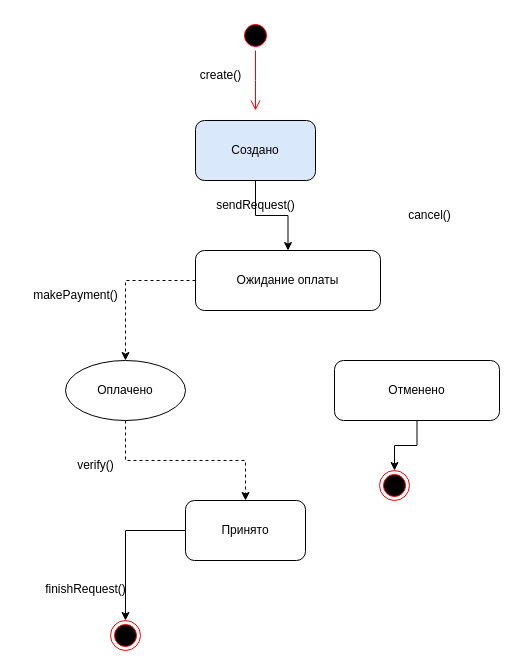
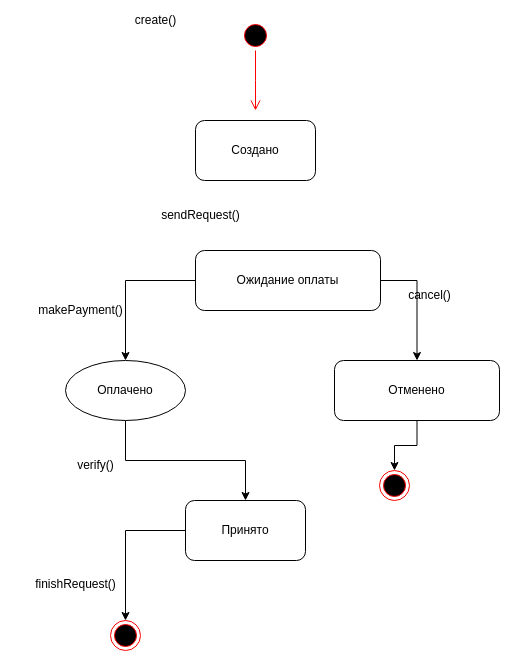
- <mxCell id="16" value="create()" style="text;html=1;align=center;verticalAlign=middle;resizable=0;points=[];autosize=1;strokeColor=none;fillColor=none;" vertex="1" parent="1"><mxGeometry x="190" y="60" width="60" height="30" as="geometry" /></mxCell>
+ <mxCell id="16" value="create()" style="text;html=1;align=center;verticalAlign=middle;resizable=0;points=[];autosize=1;strokeColor=none;fillColor=none;" vertex="1" parent="1"><mxGeometry x="125" y="5" width="60" height="30" as="geometry" /></mxCell>
- <mxCell id="5" value="Создано" style="rounded=1;whiteSpace=wrap;html=1;fillColor=#dae8fc;" vertex="1" parent="1"><mxGeometry x="195" y="120" width="120" height="60" as="geometry" /></mxCell>
+ <mxCell id="5" value="Создано" style="rounded=1;whiteSpace=wrap;html=1;" vertex="1" parent="1"><mxGeometry x="195" y="120" width="120" height="60" as="geometry" /></mxCell>
- <mxCell id="17" value="sendRequest()" style="text;html=1;align=center;verticalAlign=middle;resizable=0;points=[];autosize=1;strokeColor=none;fillColor=none;" vertex="1" parent="1"><mxGeometry x="205" y="190" width="100" height="30" as="geometry" /></mxCell>
+ <mxCell id="17" value="sendRequest()" style="text;html=1;align=center;verticalAlign=middle;resizable=0;points=[];autosize=1;strokeColor=none;fillColor=none;" vertex="1" parent="1"><mxGeometry x="150" y="200" width="100" height="30" as="geometry" /></mxCell>
- <mxCell id="4" value="" style="edgeStyle=orthogonalEdgeStyle;rounded=0;orthogonalLoop=1;jettySize=auto;html=1;" edge="1" parent="1" source="5" target="8"><mxGeometry relative="1" as="geometry" /></mxCell>
- <mxCell id="19" value="cancel()" style="text;html=1;align=center;verticalAlign=middle;resizable=0;points=[];autosize=1;strokeColor=none;fillColor=none;" vertex="1" parent="1"><mxGeometry x="394" y="200" width="70" height="30" as="geometry" /></mxCell>
+ <mxCell id="19" value="cancel()" style="text;html=1;align=center;verticalAlign=middle;resizable=0;points=[];autosize=1;strokeColor=none;fillColor=none;" vertex="1" parent="1"><mxGeometry x="394" y="280" width="70" height="30" as="geometry" /></mxCell>
- <mxCell id="6" style="edgeStyle=orthogonalEdgeStyle;rounded=0;orthogonalLoop=1;jettySize=auto;html=1;entryX=0.5;entryY=0;entryDx=0;entryDy=0;dashed=1;" edge="1" parent="1" source="8" target="10"><mxGeometry relative="1" as="geometry" /></mxCell>
+ <mxCell id="6" style="edgeStyle=orthogonalEdgeStyle;rounded=0;orthogonalLoop=1;jettySize=auto;html=1;entryX=0.5;entryY=0;entryDx=0;entryDy=0;" edge="1" parent="1" source="8" target="10"><mxGeometry relative="1" as="geometry" /></mxCell>
- <mxCell id="18" value="makePayment()" style="text;html=1;align=center;verticalAlign=middle;resizable=0;points=[];autosize=1;strokeColor=none;fillColor=none;" vertex="1" parent="1"><mxGeometry x="20" y="280" width="110" height="30" as="geometry" /></mxCell>
+ <mxCell id="18" value="makePayment()" style="text;html=1;align=center;verticalAlign=middle;resizable=0;points=[];autosize=1;strokeColor=none;fillColor=none;" vertex="1" parent="1"><mxGeometry x="25" y="295" width="110" height="30" as="geometry" /></mxCell>
+ <mxCell id="7" style="edgeStyle=orthogonalEdgeStyle;rounded=0;orthogonalLoop=1;jettySize=auto;html=1;exitX=1;exitY=0.5;exitDx=0;exitDy=0;entryX=0.5;entryY=0;entryDx=0;entryDy=0;" edge="1" parent="1" source="8" target="12"><mxGeometry relative="1" as="geometry" /></mxCell>
- <mxCell id="9" style="edgeStyle=orthogonalEdgeStyle;rounded=0;orthogonalLoop=1;jettySize=auto;html=1;exitX=0.5;exitY=1;exitDx=0;exitDy=0;entryX=0.5;entryY=0;entryDx=0;entryDy=0;dashed=1;" edge="1" parent="1" source="10" target="14"><mxGeometry relative="1" as="geometry" /></mxCell>
+ <mxCell id="9" style="edgeStyle=orthogonalEdgeStyle;rounded=0;orthogonalLoop=1;jettySize=auto;html=1;exitX=0.5;exitY=1;exitDx=0;exitDy=0;entryX=0.5;entryY=0;entryDx=0;entryDy=0;" edge="1" parent="1" source="10" target="14"><mxGeometry relative="1" as="geometry" /></mxCell>
- <mxCell id="21" value="finishRequest()" style="text;html=1;align=center;verticalAlign=middle;resizable=0;points=[];autosize=1;strokeColor=none;fillColor=none;" vertex="1" parent="1"><mxGeometry x="35" y="574" width="100" height="30" as="geometry" /></mxCell>
+ <mxCell id="21" value="finishRequest()" style="text;html=1;align=center;verticalAlign=middle;resizable=0;points=[];autosize=1;strokeColor=none;fillColor=none;" vertex="1" parent="1"><mxGeometry x="25" y="569" width="100" height="30" as="geometry" /></mxCell>
